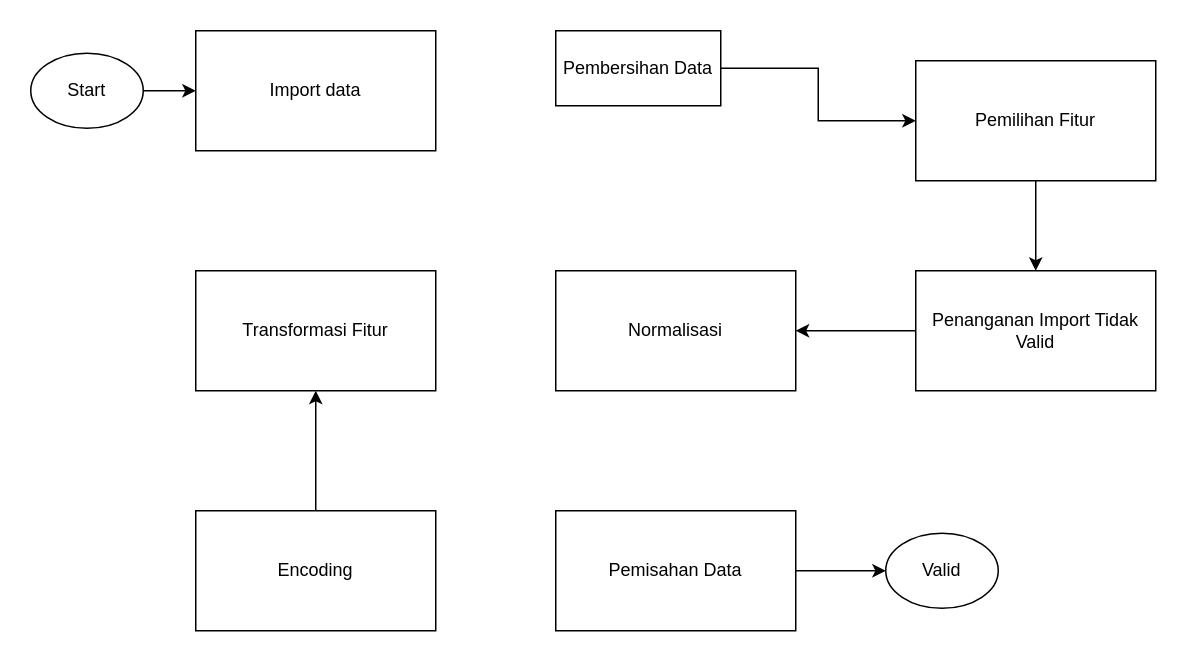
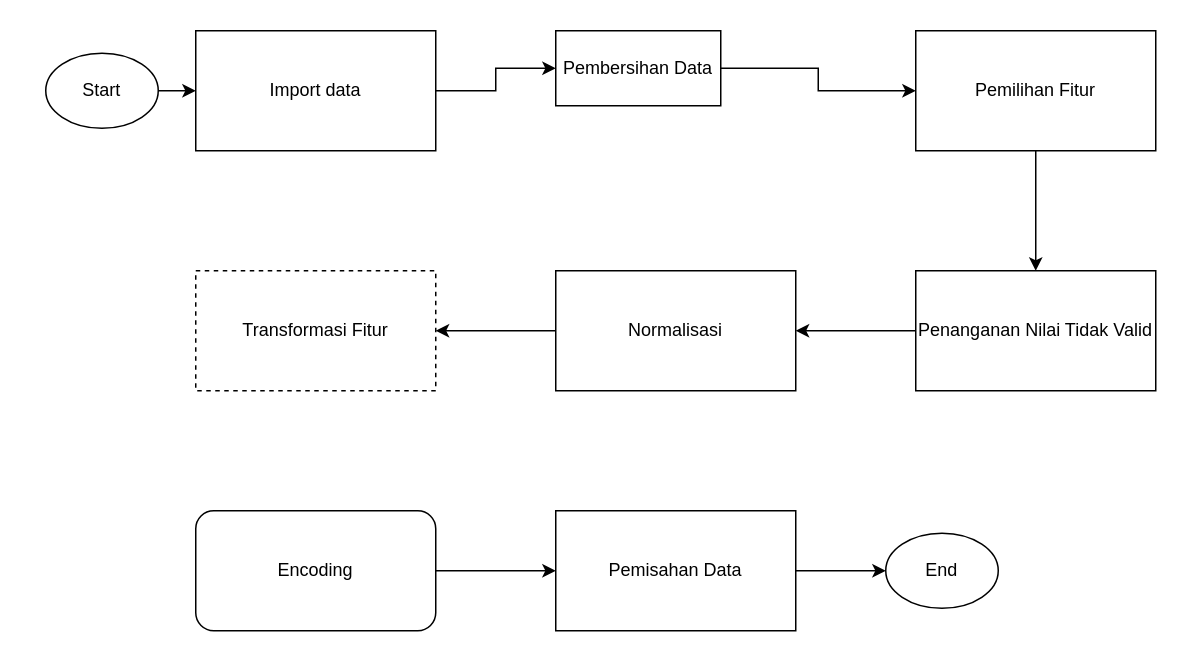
+ <mxCell id="2" style="edgeStyle=orthogonalEdgeStyle;rounded=0;orthogonalLoop=1;jettySize=auto;html=1;entryX=0;entryY=0.5;entryDx=0;entryDy=0;" edge="1" parent="1" source="3" target="5"><mxGeometry relative="1" as="geometry" /></mxCell>
- <mxCell id="13" value="Start" style="ellipse;whiteSpace=wrap;html=1;" vertex="1" parent="1"><mxGeometry x="20" y="35" width="75" height="50" as="geometry" /></mxCell>
+ <mxCell id="13" value="Start" style="ellipse;whiteSpace=wrap;html=1;" vertex="1" parent="1"><mxGeometry x="30" y="35" width="75" height="50" as="geometry" /></mxCell>
- <mxCell id="7" value="Pemilihan Fitur" style="rounded=0;whiteSpace=wrap;html=1;" vertex="1" parent="1"><mxGeometry x="610" y="40" width="160" height="80" as="geometry" /></mxCell>
+ <mxCell id="7" value="Pemilihan Fitur" style="rounded=0;whiteSpace=wrap;html=1;" vertex="1" parent="1"><mxGeometry x="610" y="20" width="160" height="80" as="geometry" /></mxCell>
- <mxCell id="14" value="Transformasi Fitur" style="rounded=0;whiteSpace=wrap;html=1;" vertex="1" parent="1"><mxGeometry x="130" y="180" width="160" height="80" as="geometry" /></mxCell>
+ <mxCell id="14" value="Transformasi Fitur" style="rounded=0;whiteSpace=wrap;html=1;dashed=1;" vertex="1" parent="1"><mxGeometry x="130" y="180" width="160" height="80" as="geometry" /></mxCell>
+ <mxCell id="10" style="edgeStyle=orthogonalEdgeStyle;rounded=0;orthogonalLoop=1;jettySize=auto;html=1;entryX=1;entryY=0.5;entryDx=0;entryDy=0;" edge="1" parent="1" source="11" target="14"><mxGeometry relative="1" as="geometry" /></mxCell>
- <mxCell id="9" value="Penanganan Import Tidak Valid" style="rounded=0;whiteSpace=wrap;html=1;" vertex="1" parent="1"><mxGeometry x="610" y="180" width="160" height="80" as="geometry" /></mxCell>
+ <mxCell id="9" value="Penanganan Nilai Tidak Valid" style="rounded=0;whiteSpace=wrap;html=1;" vertex="1" parent="1"><mxGeometry x="610" y="180" width="160" height="80" as="geometry" /></mxCell>
- <mxCell id="15" style="edgeStyle=orthogonalEdgeStyle;rounded=0;orthogonalLoop=1;jettySize=auto;html=1;" edge="1" parent="1" source="16" target="14"><mxGeometry relative="1" as="geometry" /></mxCell>
+ <mxCell id="15" style="edgeStyle=orthogonalEdgeStyle;rounded=0;orthogonalLoop=1;jettySize=auto;html=1;" edge="1" parent="1" source="16" target="18"><mxGeometry relative="1" as="geometry" /></mxCell>
- <mxCell id="16" value="Encoding" style="rounded=0;whiteSpace=wrap;html=1;" vertex="1" parent="1"><mxGeometry x="130" y="340" width="160" height="80" as="geometry" /></mxCell>
+ <mxCell id="16" value="Encoding" style="whiteSpace=wrap;html=1;rounded=1;" vertex="1" parent="1"><mxGeometry x="130" y="340" width="160" height="80" as="geometry" /></mxCell>
- <mxCell id="19" value="Valid" style="ellipse;whiteSpace=wrap;html=1;" vertex="1" parent="1"><mxGeometry x="590" y="355" width="75" height="50" as="geometry" /></mxCell>
+ <mxCell id="19" value="End" style="ellipse;whiteSpace=wrap;html=1;" vertex="1" parent="1"><mxGeometry x="590" y="355" width="75" height="50" as="geometry" /></mxCell>
